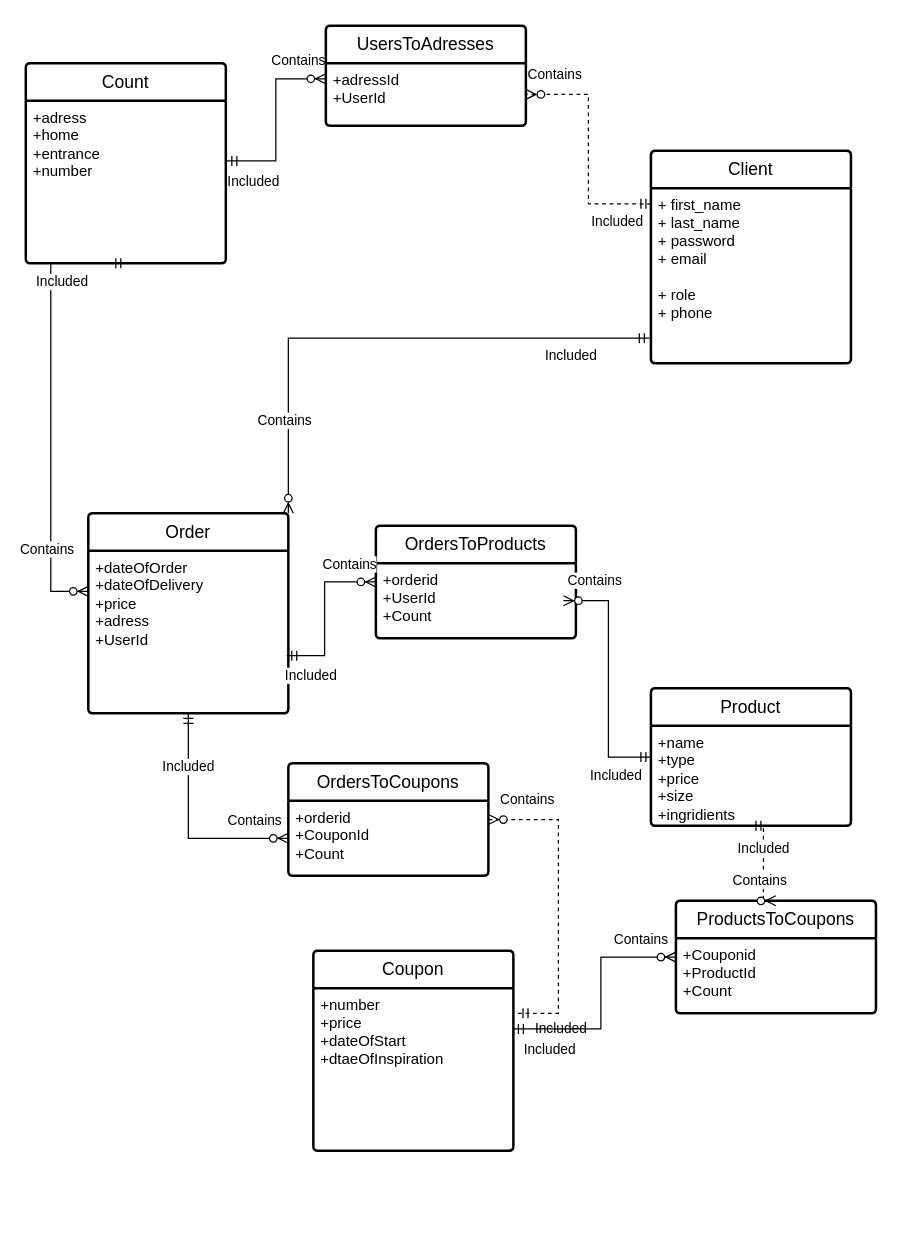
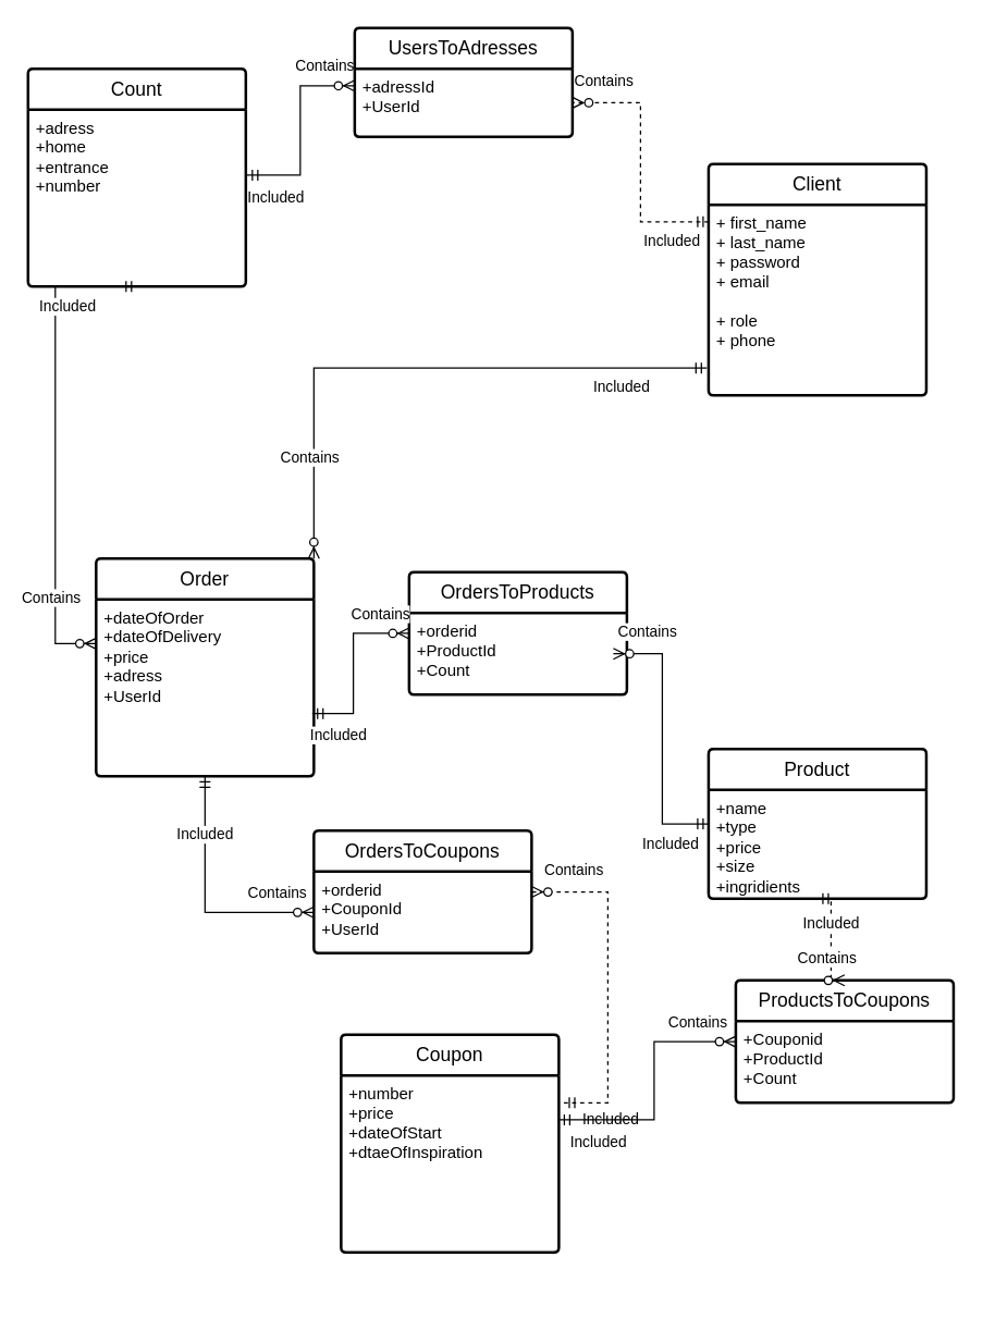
- <mxCell id="30" value="+orderid&lt;br&gt;+UserId&lt;br&gt;+Count" style="align=left;strokeColor=none;fillColor=none;spacingLeft=4;fontSize=12;verticalAlign=top;resizable=0;rotatable=0;part=1;html=1;" parent="26" vertex="1"><mxGeometry y="30" width="160" height="60" as="geometry" /></mxCell>
+ <mxCell id="30" value="+orderid&lt;br&gt;+ProductId&lt;br&gt;+Count" style="align=left;strokeColor=none;fillColor=none;spacingLeft=4;fontSize=12;verticalAlign=top;resizable=0;rotatable=0;part=1;html=1;" parent="26" vertex="1"><mxGeometry y="30" width="160" height="60" as="geometry" /></mxCell>
- <mxCell id="35" value="+orderid&lt;br&gt;+CouponId&lt;br&gt;+Count" style="align=left;strokeColor=none;fillColor=none;spacingLeft=4;fontSize=12;verticalAlign=top;resizable=0;rotatable=0;part=1;html=1;" parent="34" vertex="1"><mxGeometry y="30" width="160" height="60" as="geometry" /></mxCell>
+ <mxCell id="35" value="+orderid&lt;br&gt;+CouponId&lt;br&gt;+UserId" style="align=left;strokeColor=none;fillColor=none;spacingLeft=4;fontSize=12;verticalAlign=top;resizable=0;rotatable=0;part=1;html=1;" parent="34" vertex="1"><mxGeometry y="30" width="160" height="60" as="geometry" /></mxCell>
